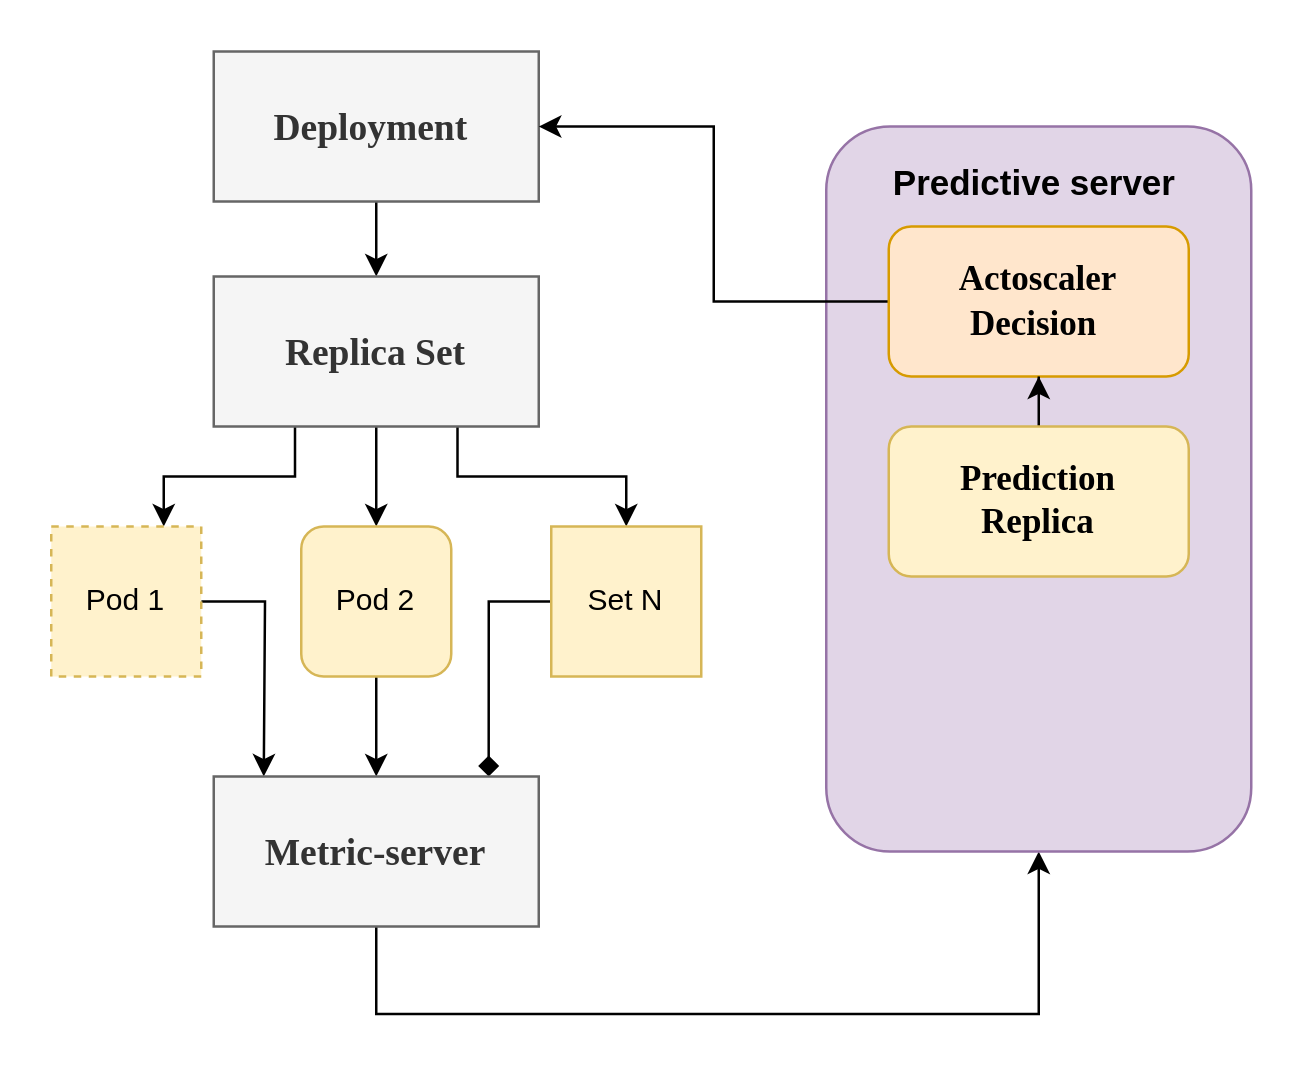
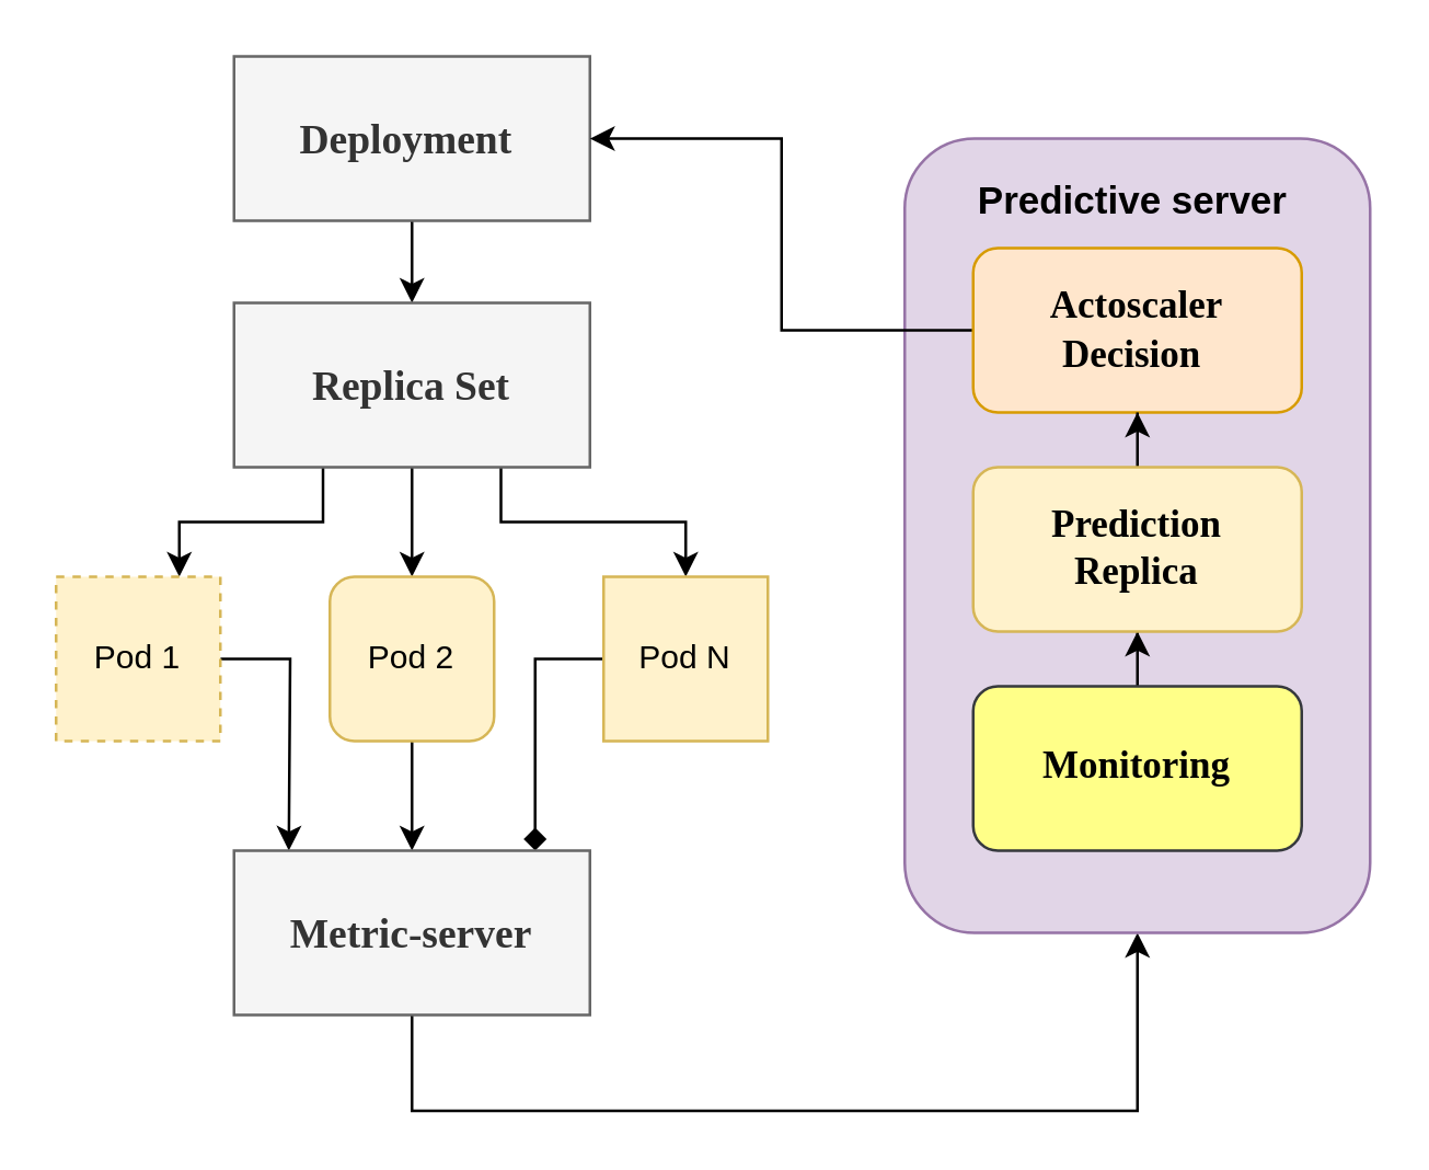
+ <mxCell id="17" style="edgeStyle=orthogonalEdgeStyle;rounded=0;orthogonalLoop=1;jettySize=auto;html=1;entryX=0.5;entryY=1;entryDx=0;entryDy=0;" edge="1" parent="1" source="18" target="23"><mxGeometry relative="1" as="geometry" /></mxCell>
- <mxCell id="13" value="Set N" style="whiteSpace=wrap;html=1;aspect=fixed;fillColor=#fff2cc;strokeColor=#d6b656;" vertex="1" parent="1"><mxGeometry x="220" y="210" width="60" height="60" as="geometry" /></mxCell>
+ <mxCell id="13" value="Pod N" style="whiteSpace=wrap;html=1;aspect=fixed;fillColor=#fff2cc;strokeColor=#d6b656;" vertex="1" parent="1"><mxGeometry x="220" y="210" width="60" height="60" as="geometry" /></mxCell>
+ <mxCell id="18" value="&lt;font face=&quot;Verdana&quot; style=&quot;font-size: 14px;&quot;&gt;&lt;b&gt;Monitoring&lt;/b&gt;&lt;/font&gt;" style="rounded=1;whiteSpace=wrap;html=1;fillColor=#ffff88;strokeColor=#36393d;" vertex="1" parent="1"><mxGeometry x="355" y="250" width="120" height="60" as="geometry" /></mxCell>
